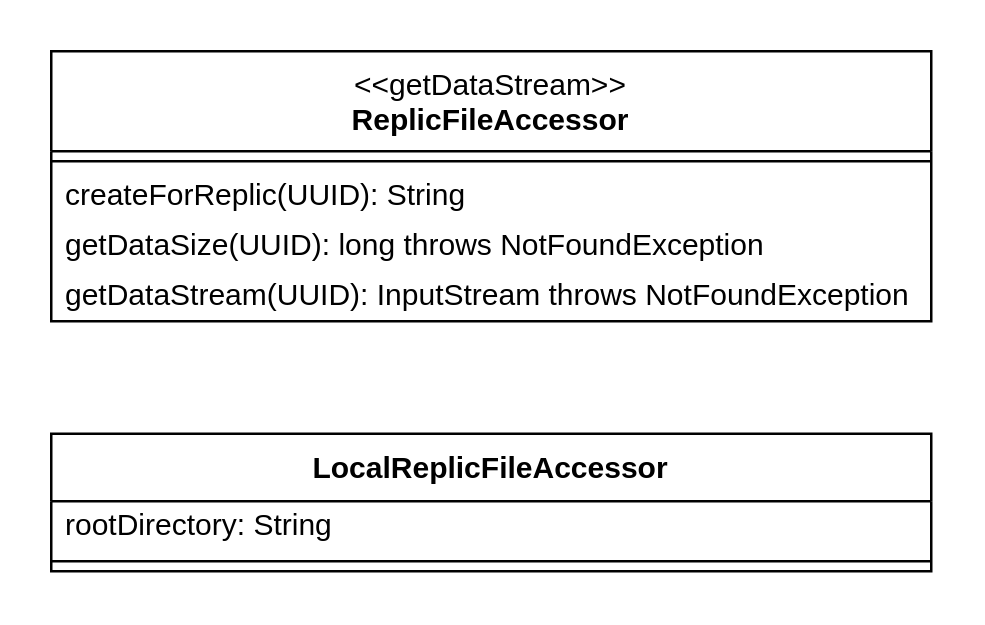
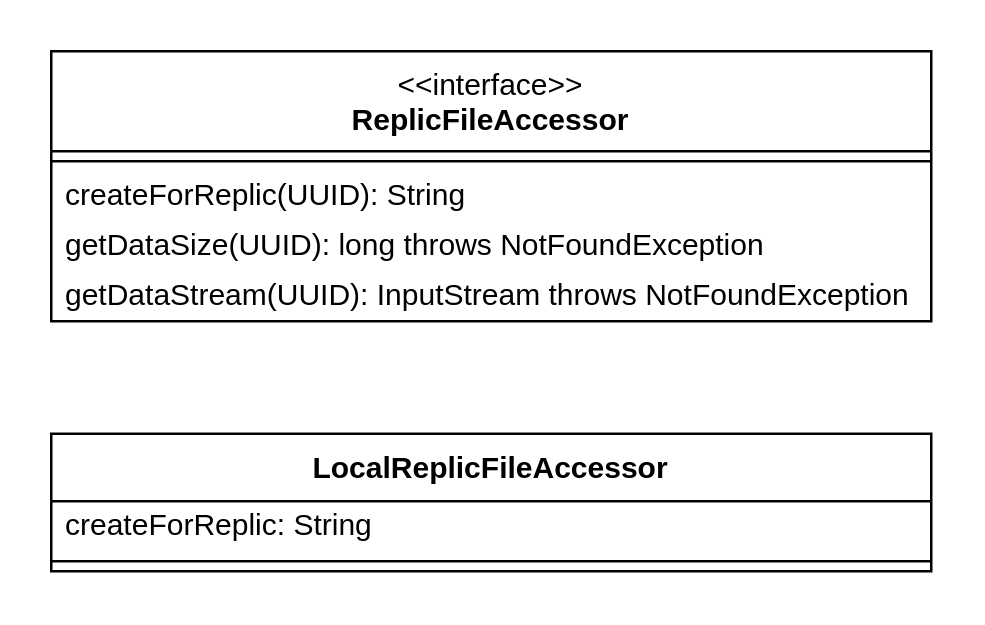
- <mxCell id="2" value="&lt;div&gt;&amp;lt;&amp;lt;getDataStream&amp;gt;&amp;gt;&lt;/div&gt;&lt;div&gt;&lt;b&gt;ReplicFileAccessor&lt;/b&gt;&lt;/div&gt;&lt;div&gt;&lt;br&gt;&lt;/div&gt;" style="swimlane;fontStyle=0;align=center;verticalAlign=top;childLayout=stackLayout;horizontal=1;startSize=40;horizontalStack=0;resizeParent=1;resizeParentMax=0;resizeLast=0;collapsible=0;marginBottom=0;html=1;whiteSpace=wrap;" vertex="1" parent="1"><mxGeometry x="20" y="20" width="352" height="108" as="geometry" /></mxCell>
+ <mxCell id="2" value="&lt;div&gt;&amp;lt;&amp;lt;interface&amp;gt;&amp;gt;&lt;/div&gt;&lt;div&gt;&lt;b&gt;ReplicFileAccessor&lt;/b&gt;&lt;/div&gt;&lt;div&gt;&lt;br&gt;&lt;/div&gt;" style="swimlane;fontStyle=0;align=center;verticalAlign=top;childLayout=stackLayout;horizontal=1;startSize=40;horizontalStack=0;resizeParent=1;resizeParentMax=0;resizeLast=0;collapsible=0;marginBottom=0;html=1;whiteSpace=wrap;" vertex="1" parent="1"><mxGeometry x="20" y="20" width="352" height="108" as="geometry" /></mxCell>
- <mxCell id="8" value="rootDirectory: String" style="text;html=1;strokeColor=none;fillColor=none;align=left;verticalAlign=middle;spacingLeft=4;spacingRight=4;overflow=hidden;rotatable=0;points=[[0,0.5],[1,0.5]];portConstraint=eastwest;whiteSpace=wrap;" vertex="1" parent="7"><mxGeometry y="27" width="352" height="20" as="geometry" /></mxCell>
+ <mxCell id="8" value="createForReplic: String" style="text;html=1;strokeColor=none;fillColor=none;align=left;verticalAlign=middle;spacingLeft=4;spacingRight=4;overflow=hidden;rotatable=0;points=[[0,0.5],[1,0.5]];portConstraint=eastwest;whiteSpace=wrap;" vertex="1" parent="7"><mxGeometry y="27" width="352" height="20" as="geometry" /></mxCell>
